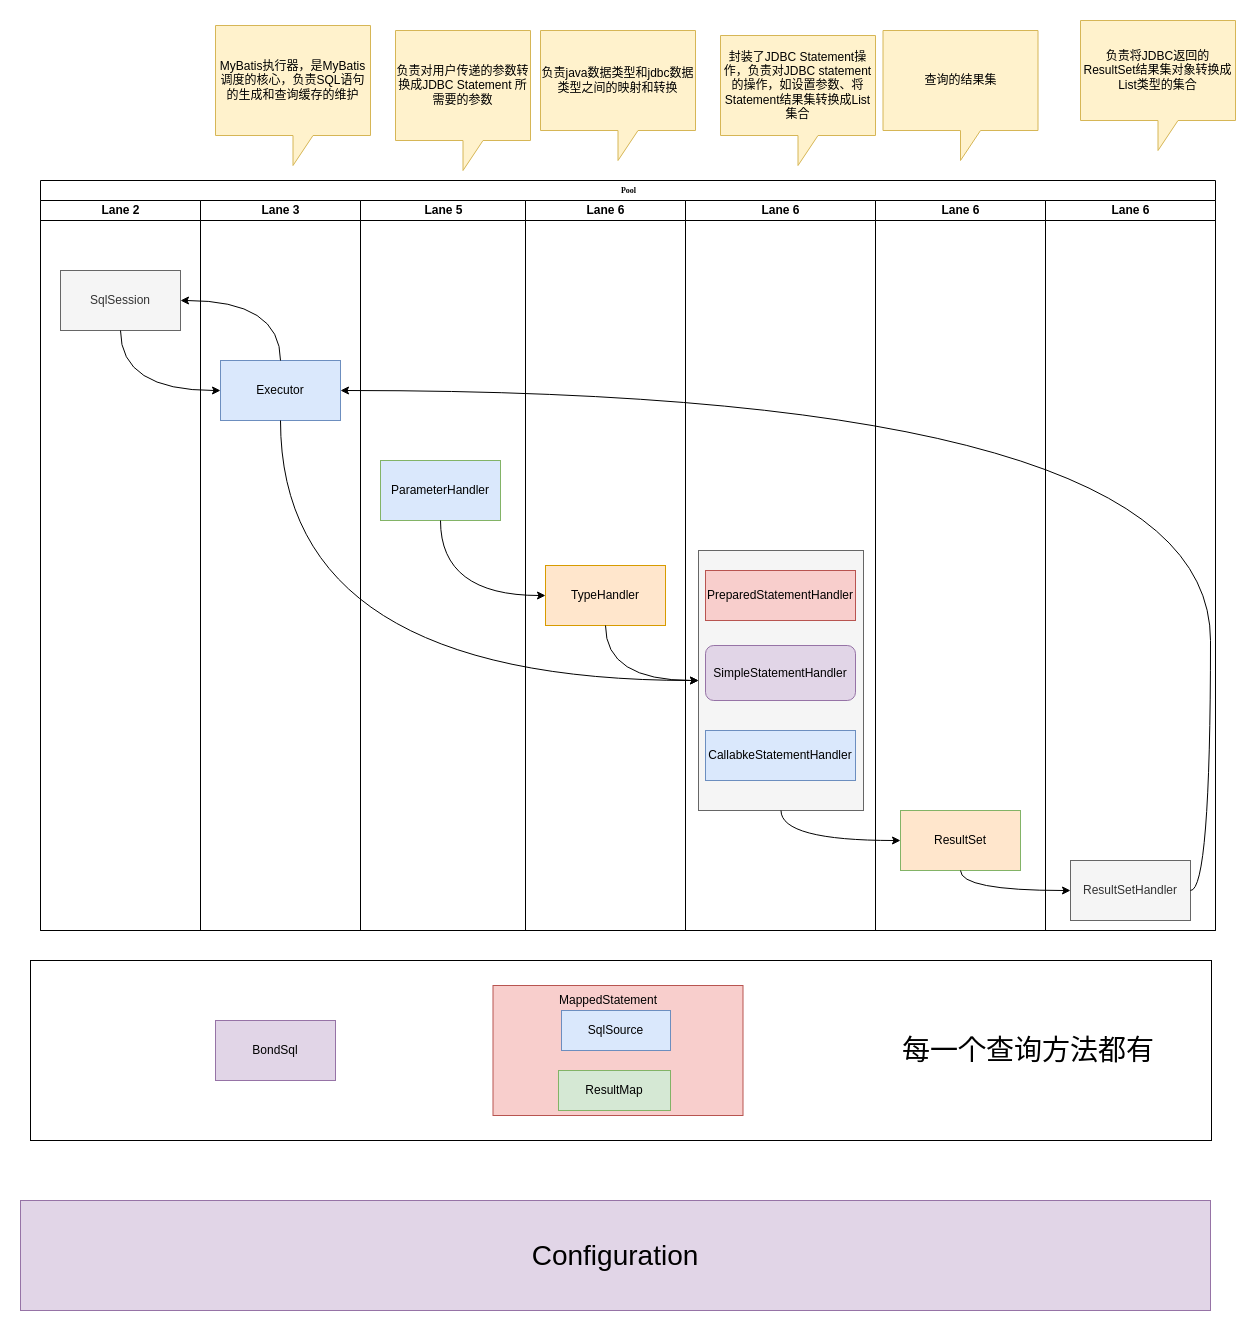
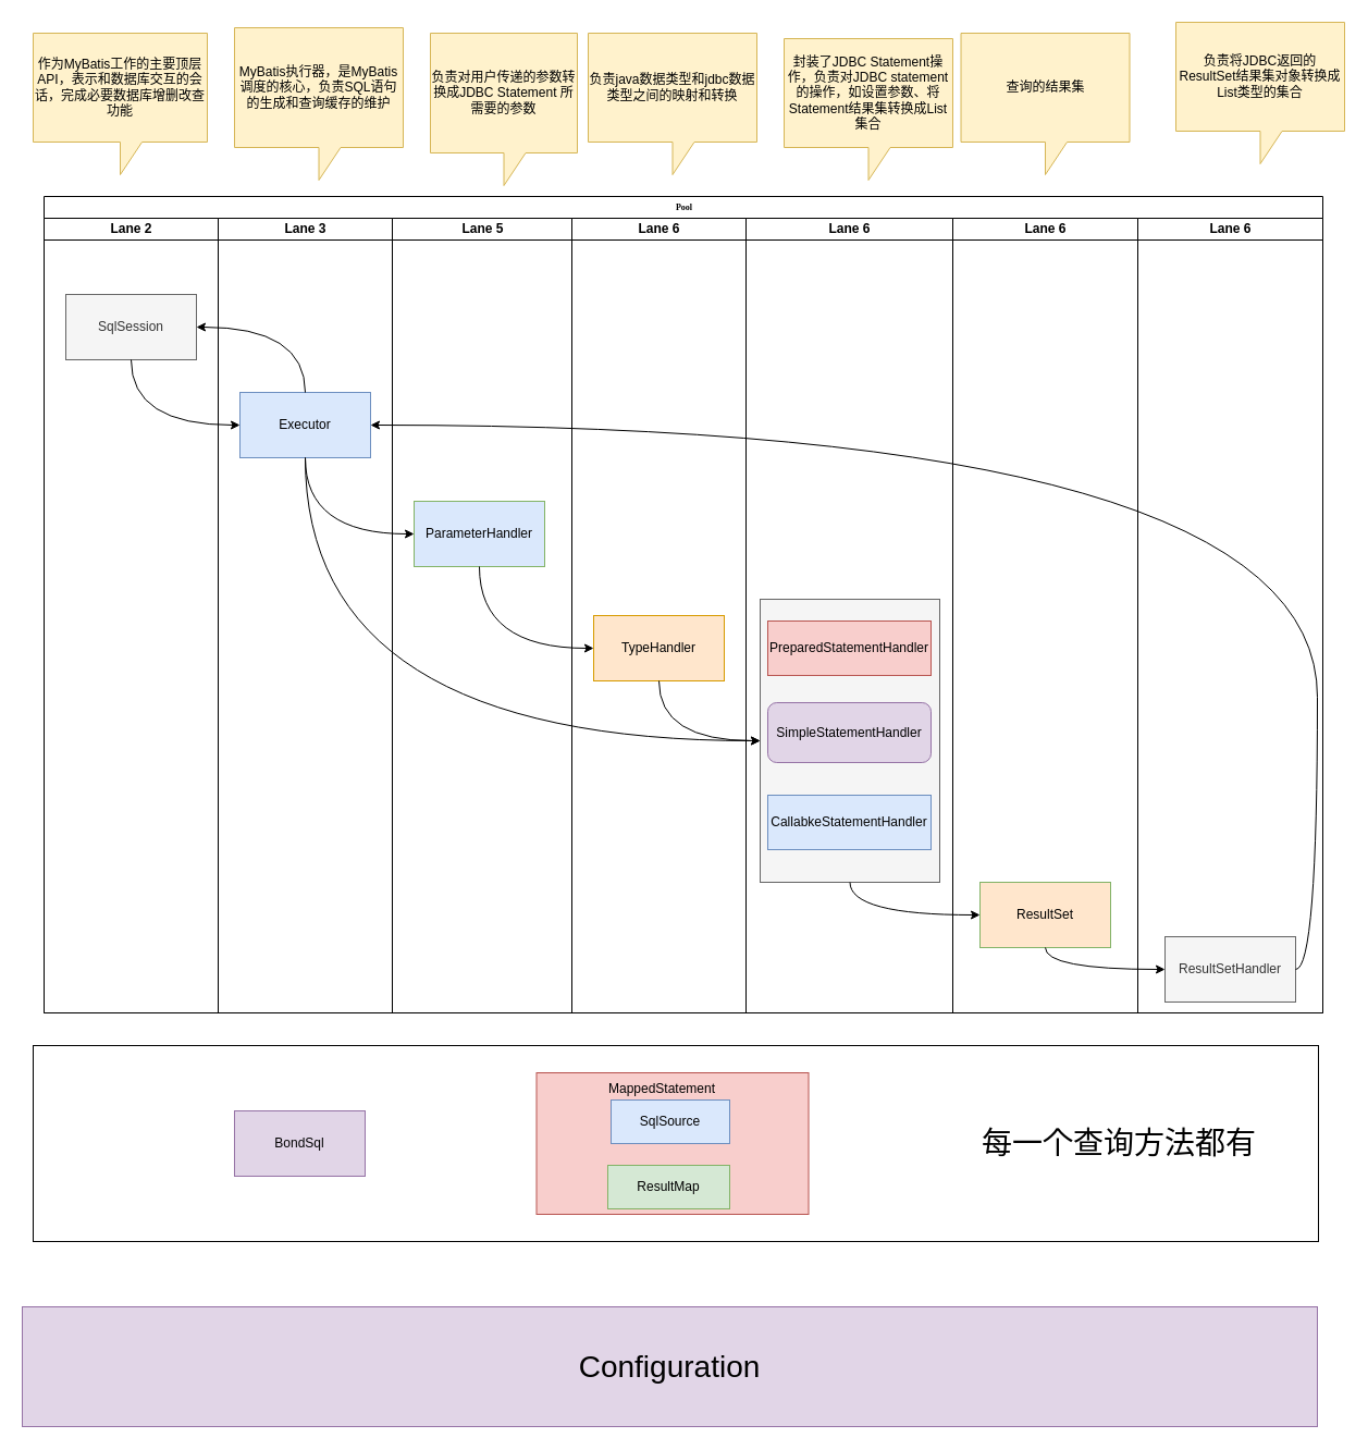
+ <mxCell id="29" value="&lt;span&gt;作为MyBatis工作的主要顶层API，表示和数据库交互的会话，完成必要数据库增删改查功能&lt;/span&gt;" style="shape=callout;whiteSpace=wrap;html=1;perimeter=calloutPerimeter;fillColor=#fff2cc;strokeColor=#d6b656;" vertex="1" parent="1"><mxGeometry x="30" y="30" width="160" height="130" as="geometry" /></mxCell>
+ <mxCell id="21" style="edgeStyle=orthogonalEdgeStyle;curved=1;rounded=0;orthogonalLoop=1;jettySize=auto;html=1;exitX=0.5;exitY=1;exitDx=0;exitDy=0;entryX=0;entryY=0.5;entryDx=0;entryDy=0;" edge="1" parent="2" source="6" target="8"><mxGeometry relative="1" as="geometry" /></mxCell>
